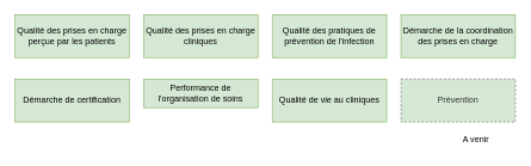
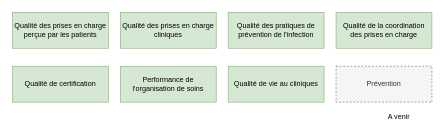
- <mxCell id="5" value="Démarche de la coordination des prises en charge" style="rounded=0;whiteSpace=wrap;html=1;fillColor=#d5e8d4;strokeColor=#82b366;" vertex="1" parent="1"><mxGeometry x="560" y="20" width="160" height="60" as="geometry" /></mxCell>
+ <mxCell id="5" value="Qualité de la coordination des prises en charge" style="rounded=0;whiteSpace=wrap;html=1;fillColor=#d5e8d4;strokeColor=#82b366;" vertex="1" parent="1"><mxGeometry x="560" y="20" width="160" height="60" as="geometry" /></mxCell>
- <mxCell id="7" value="Performance de l'organisation de soins" style="rounded=0;whiteSpace=wrap;html=1;fillColor=#d5e8d4;strokeColor=#82b366;" vertex="1" parent="1"><mxGeometry x="200" y="110" width="160" height="40" as="geometry" /></mxCell>
+ <mxCell id="7" value="Performance de l'organisation de soins" style="rounded=0;whiteSpace=wrap;html=1;fillColor=#d5e8d4;strokeColor=#82b366;" vertex="1" parent="1"><mxGeometry x="200" y="110" width="160" height="60" as="geometry" /></mxCell>
- <mxCell id="6" value="Démarche de certification" style="rounded=0;whiteSpace=wrap;html=1;fillColor=#d5e8d4;strokeColor=#82b366;" vertex="1" parent="1"><mxGeometry x="20" y="110" width="160" height="60" as="geometry" /></mxCell>
+ <mxCell id="6" value="Qualité de certification" style="rounded=0;whiteSpace=wrap;html=1;fillColor=#d5e8d4;strokeColor=#82b366;" vertex="1" parent="1"><mxGeometry x="20" y="110" width="160" height="60" as="geometry" /></mxCell>
- <mxCell id="9" value="Prévention" style="rounded=0;whiteSpace=wrap;html=1;fillColor=#d5e8d4;fontColor=#333333;strokeColor=#666666;dashed=1;" vertex="1" parent="1"><mxGeometry x="560" y="110" width="160" height="60" as="geometry" /></mxCell>
+ <mxCell id="9" value="Prévention" style="rounded=0;whiteSpace=wrap;html=1;fillColor=#f5f5f5;fontColor=#333333;strokeColor=#666666;dashed=1;" vertex="1" parent="1"><mxGeometry x="560" y="110" width="160" height="60" as="geometry" /></mxCell>
